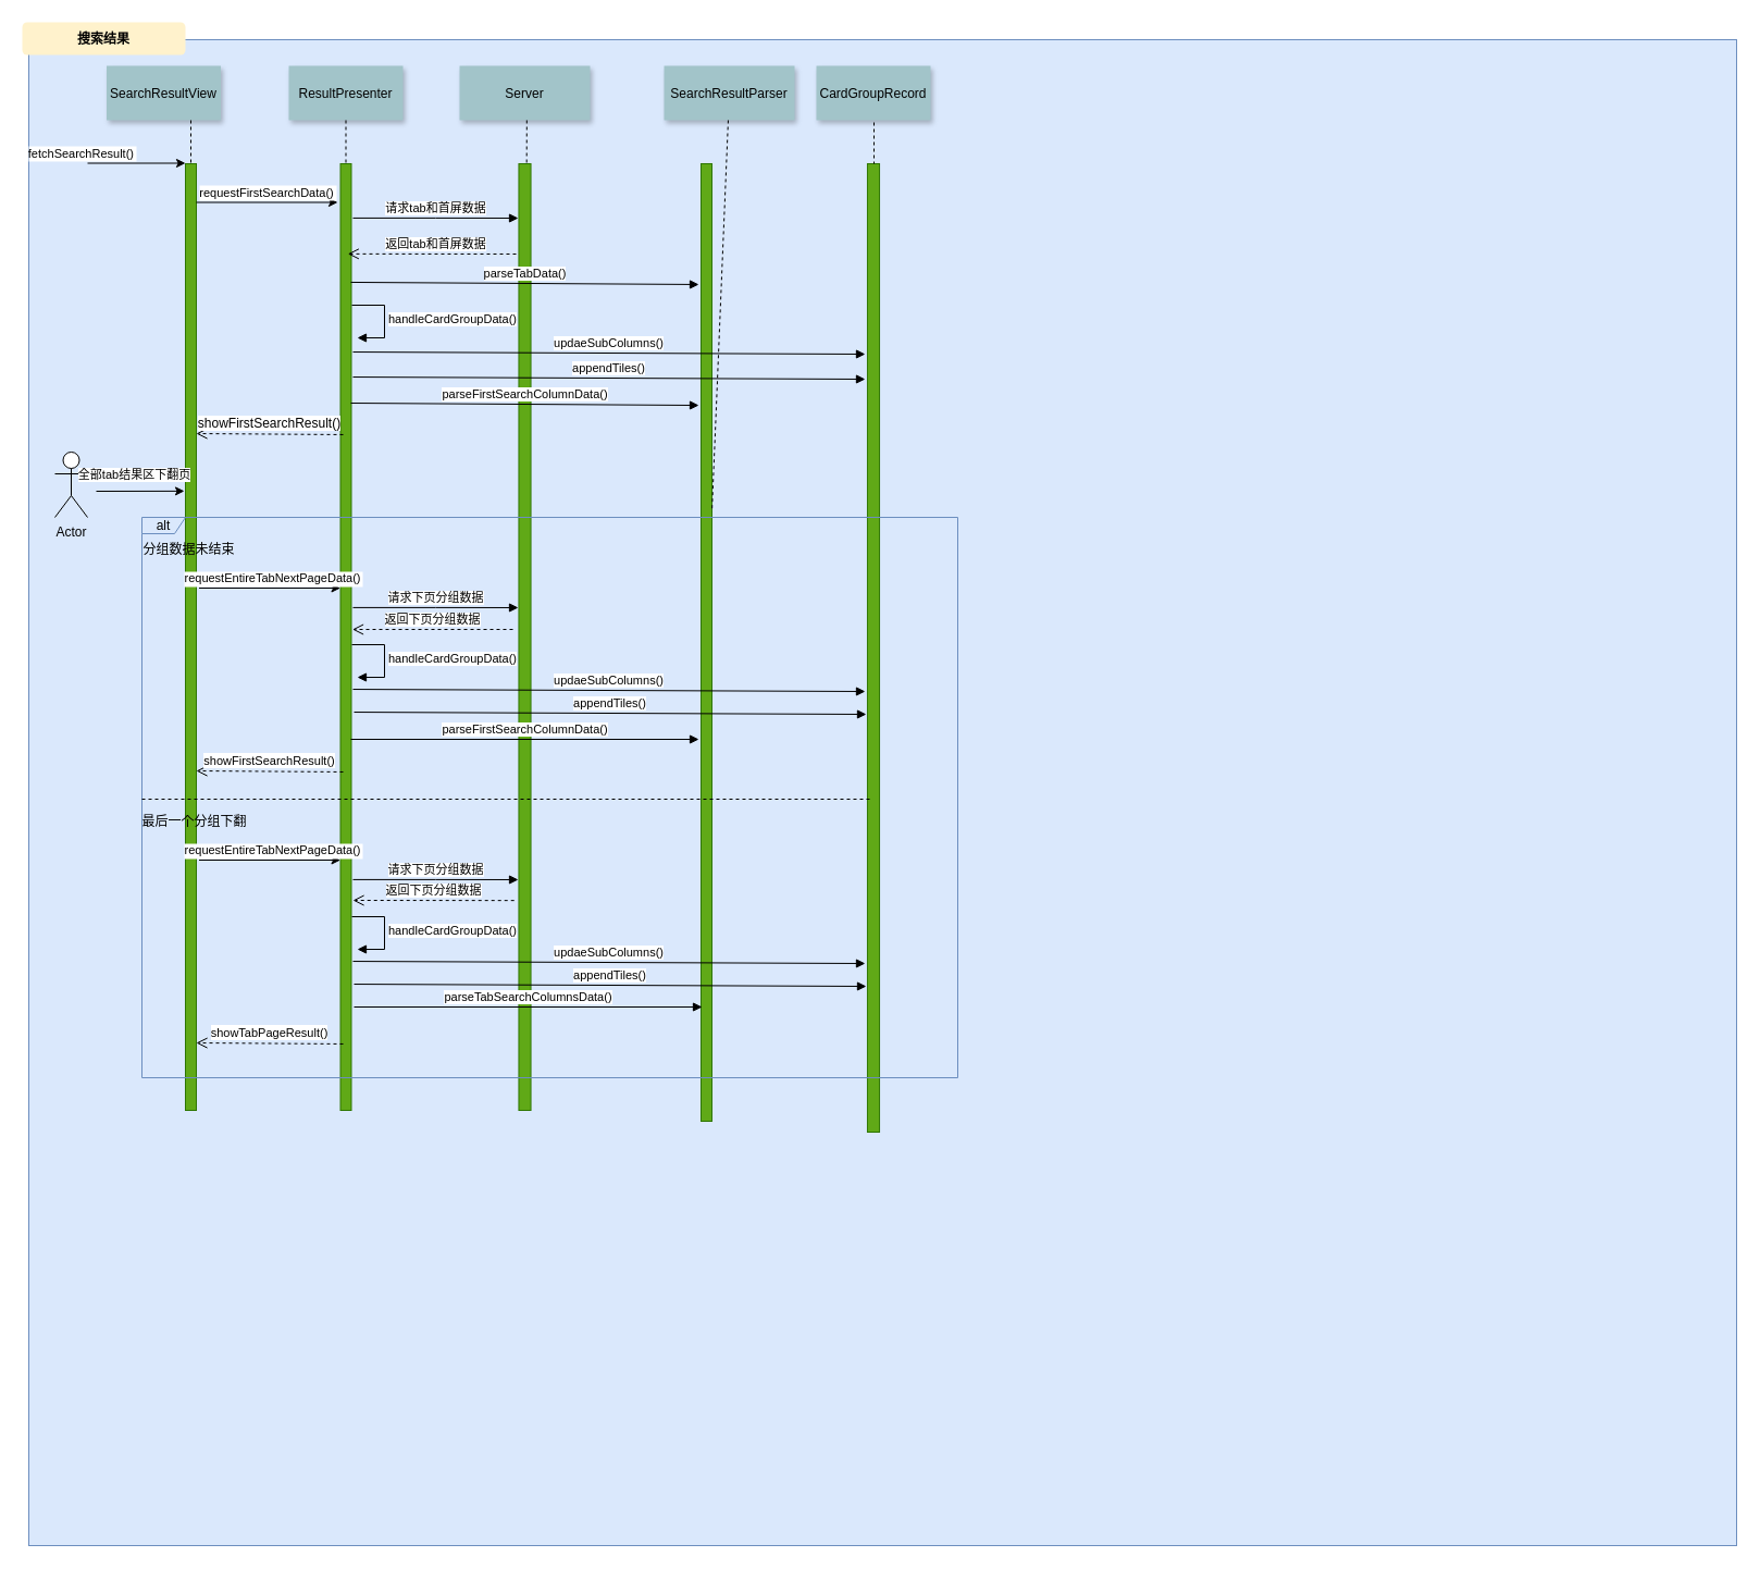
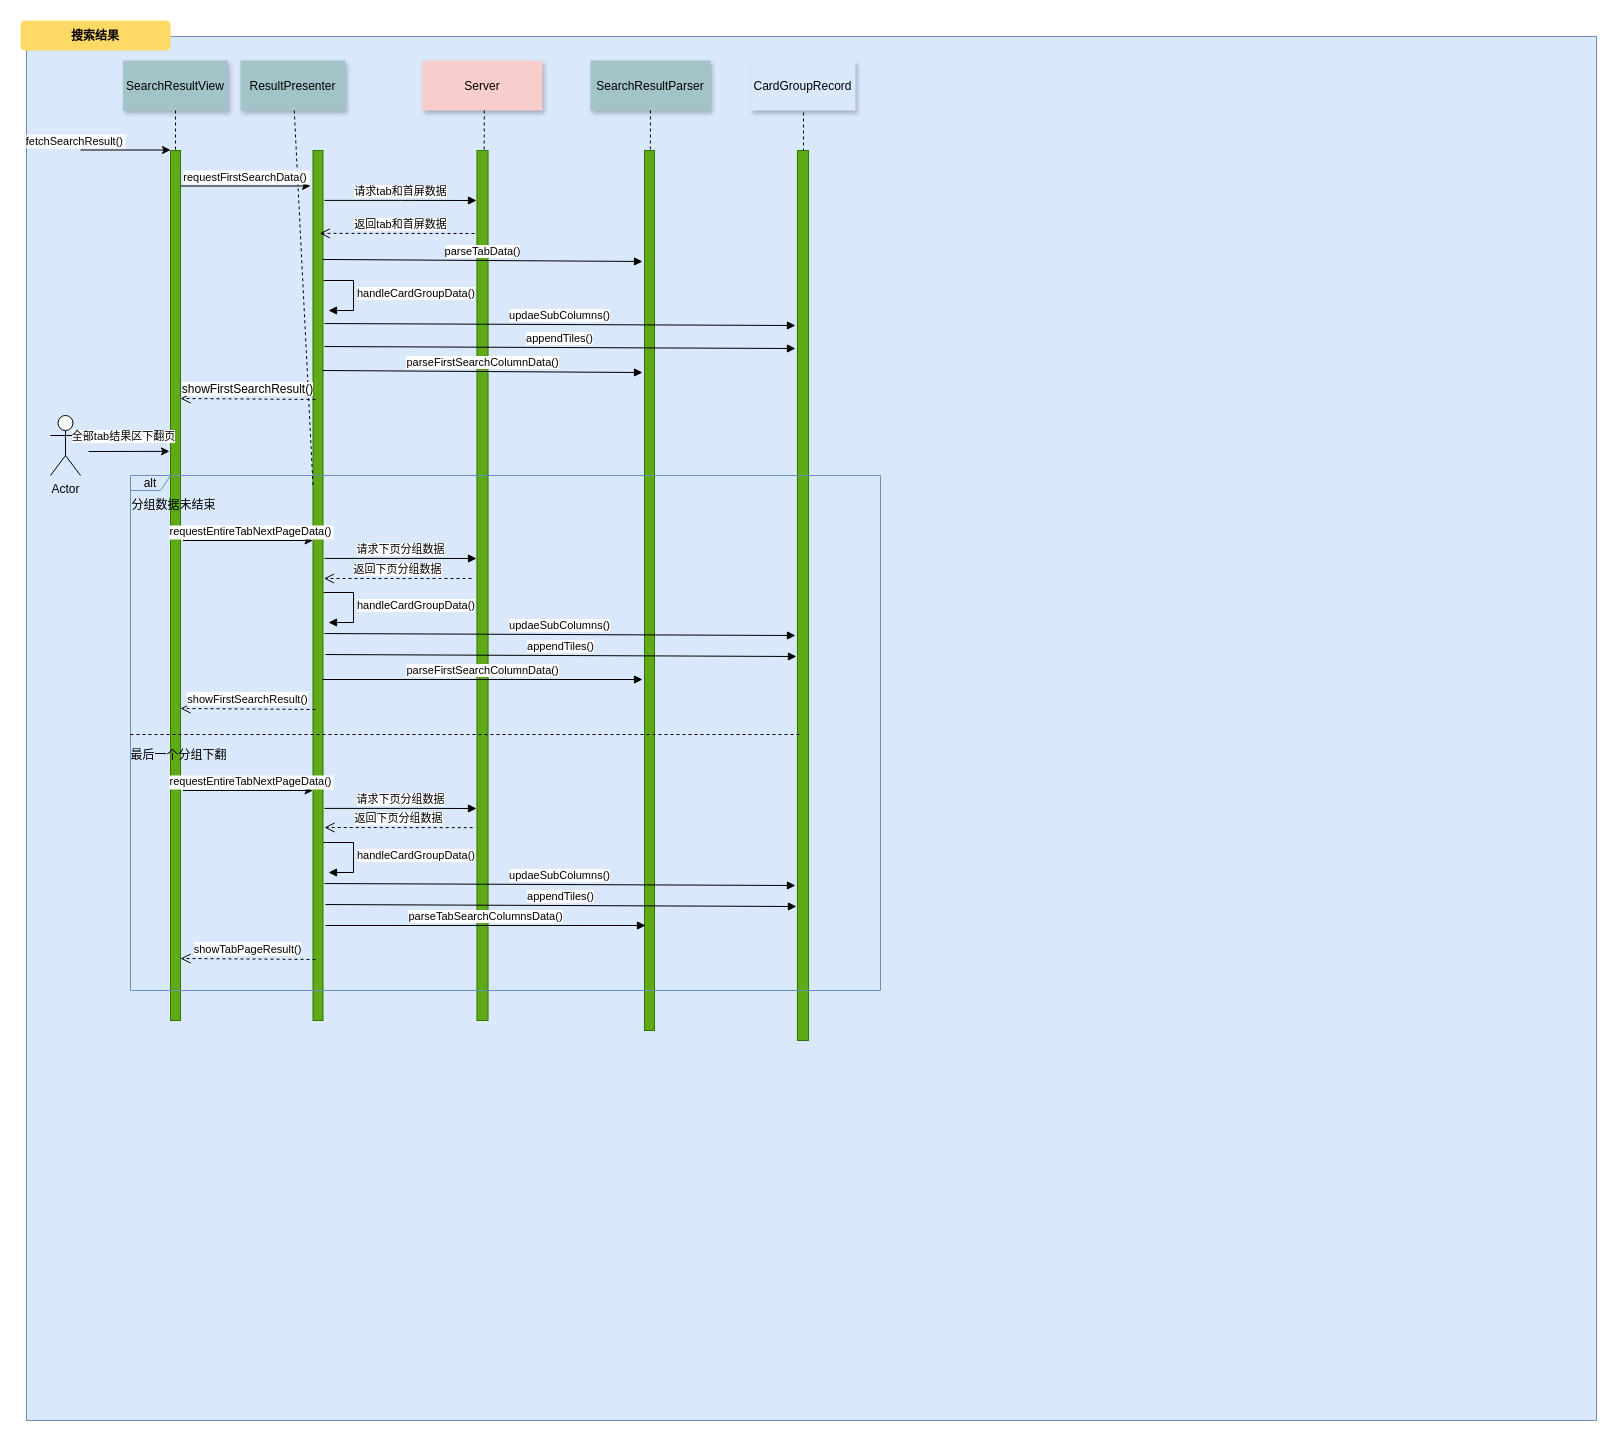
- <mxCell id="15" value="搜索结果" style="rounded=1;fontStyle=1;fillColor=#fff2cc;strokeColor=none;" parent="1" vertex="1"><mxGeometry x="20" y="20" width="150" height="30" as="geometry" /></mxCell>
+ <mxCell id="15" value="搜索结果" style="rounded=1;fontStyle=1;fillColor=#FFD966;strokeColor=none" parent="1" vertex="1"><mxGeometry x="20" y="20" width="150" height="30" as="geometry" /></mxCell>
- <mxCell id="5" value="SearchResultView" style="shadow=1;fillColor=#A2C4C9;strokeColor=none" parent="1" vertex="1"><mxGeometry x="97.5" y="60" width="105" height="50" as="geometry" /></mxCell>
+ <mxCell id="5" value="SearchResultView" style="shadow=1;fillColor=#A2C4C9;strokeColor=none" parent="1" vertex="1"><mxGeometry x="122.5" y="60" width="105" height="50" as="geometry" /></mxCell>
- <mxCell id="7" value="ResultPresenter" style="shadow=1;fillColor=#A2C4C9;strokeColor=none" parent="1" vertex="1"><mxGeometry x="265" y="60" width="105" height="50" as="geometry" /></mxCell>
+ <mxCell id="7" value="ResultPresenter" style="shadow=1;fillColor=#A2C4C9;strokeColor=none" parent="1" vertex="1"><mxGeometry x="240" y="60" width="105" height="50" as="geometry" /></mxCell>
- <mxCell id="10" value="Server" style="shadow=1;fillColor=#A2C4C9;strokeColor=none" parent="1" vertex="1"><mxGeometry x="422" y="60" width="120" height="50" as="geometry" /></mxCell>
+ <mxCell id="10" value="Server" style="shadow=1;fillColor=#f8cecc;strokeColor=none;" parent="1" vertex="1"><mxGeometry x="422" y="60" width="120" height="50" as="geometry" /></mxCell>
- <mxCell id="12" value="SearchResultParser" style="shadow=1;fillColor=#A2C4C9;strokeColor=none" parent="1" vertex="1"><mxGeometry x="610" y="60" width="120" height="50" as="geometry" /></mxCell>
+ <mxCell id="12" value="SearchResultParser" style="shadow=1;fillColor=#A2C4C9;strokeColor=none" parent="1" vertex="1"><mxGeometry x="590" y="60" width="120" height="50" as="geometry" /></mxCell>
- <mxCell id="16" value="CardGroupRecord" style="shadow=1;fillColor=#A2C4C9;strokeColor=none;" parent="1" vertex="1"><mxGeometry x="750" y="60" width="105" height="50" as="geometry" /></mxCell>
+ <mxCell id="16" value="CardGroupRecord" style="shadow=1;fillColor=#dae8fc;strokeColor=none;" parent="1" vertex="1"><mxGeometry x="750" y="60" width="105" height="50" as="geometry" /></mxCell>
